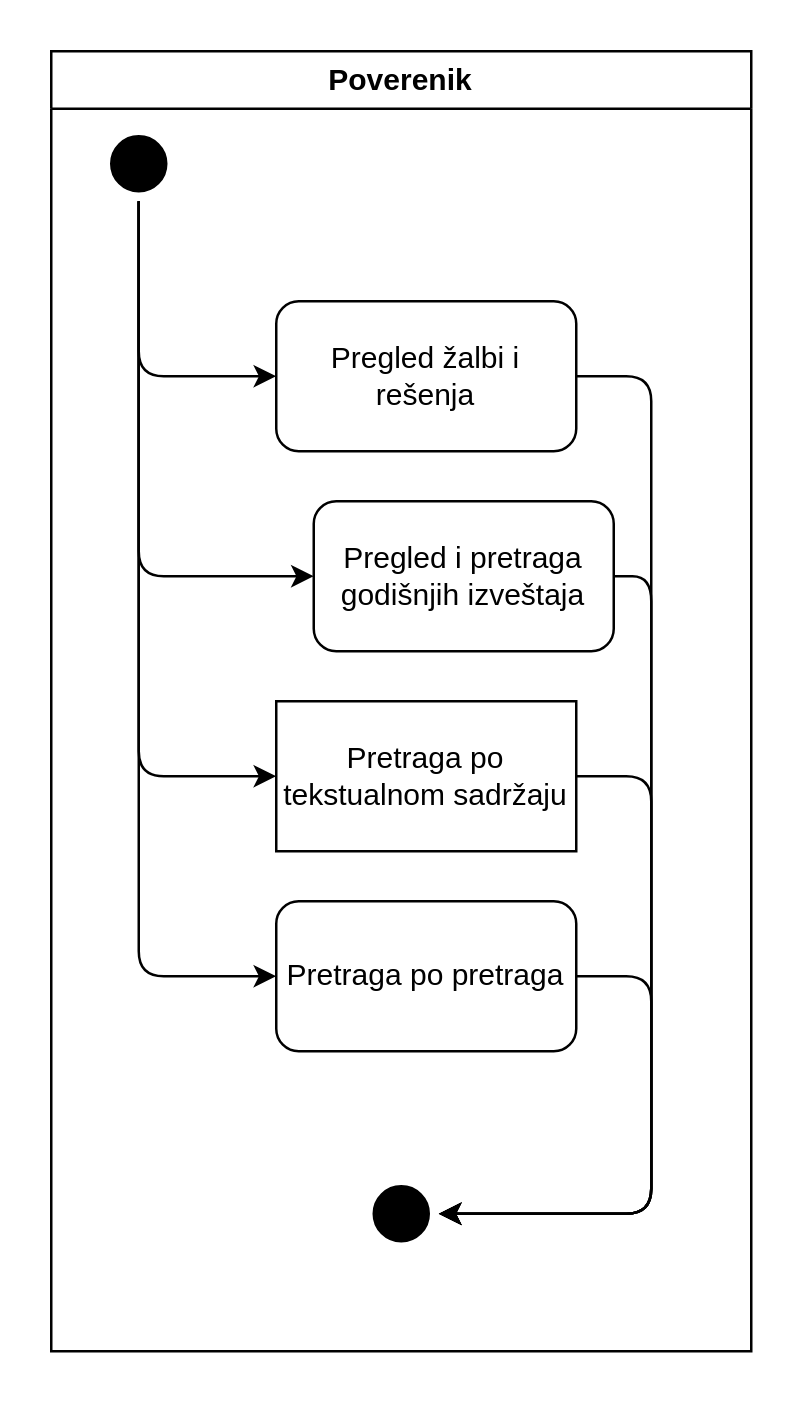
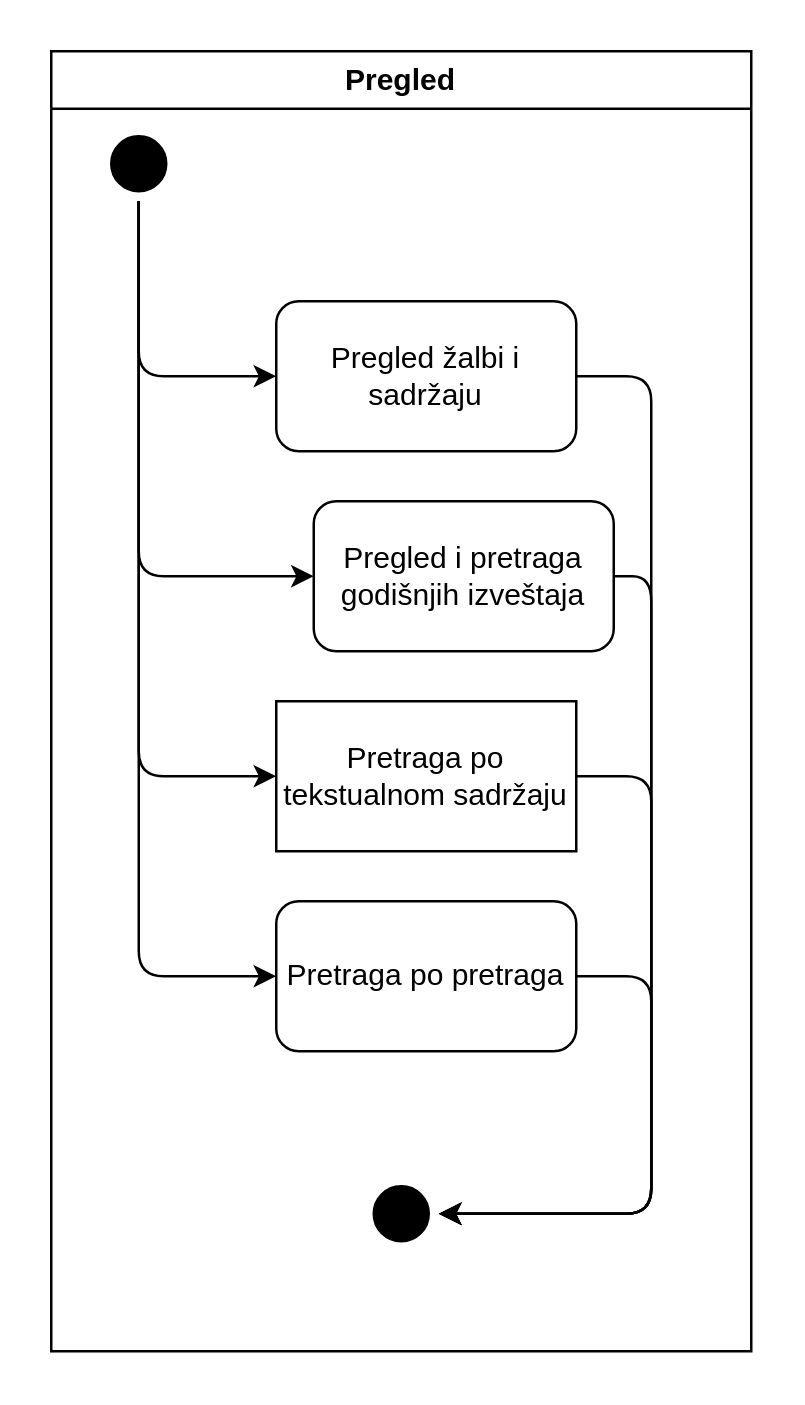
- <mxCell id="2" value="Poverenik" style="swimlane;whiteSpace=wrap" parent="1" vertex="1"><mxGeometry x="20" y="20" width="280" height="520" as="geometry" /></mxCell>
+ <mxCell id="2" value="Pregled" style="swimlane;whiteSpace=wrap" parent="1" vertex="1"><mxGeometry x="20" y="20" width="280" height="520" as="geometry" /></mxCell>
- <mxCell id="4" value="Pregled žalbi i rešenja" style="rounded=1;whiteSpace=wrap;html=1;" vertex="1" parent="2"><mxGeometry x="90" y="100" width="120" height="60" as="geometry" /></mxCell>
+ <mxCell id="4" value="Pregled žalbi i sadržaju" style="rounded=1;whiteSpace=wrap;html=1;" vertex="1" parent="2"><mxGeometry x="90" y="100" width="120" height="60" as="geometry" /></mxCell>
